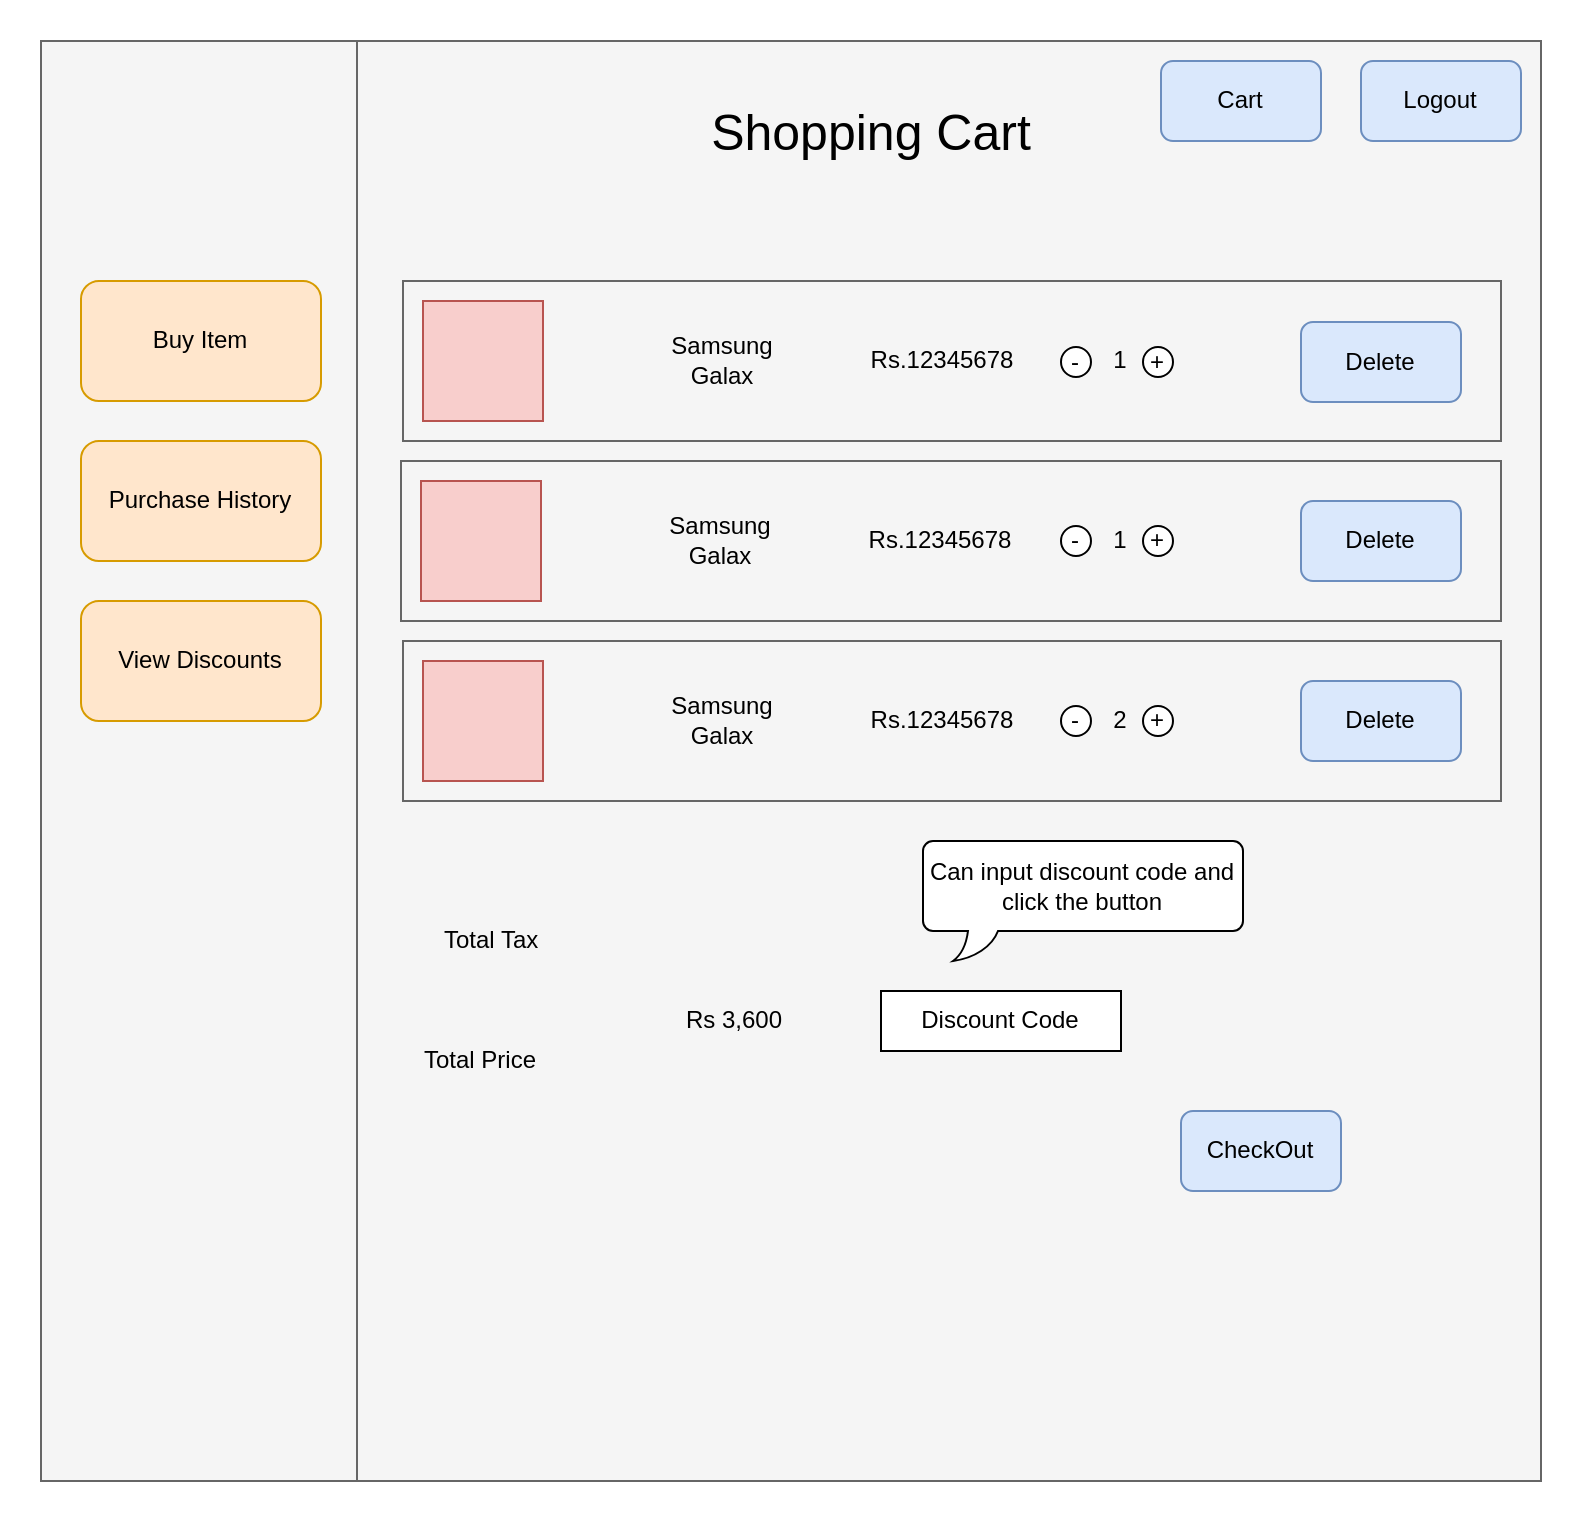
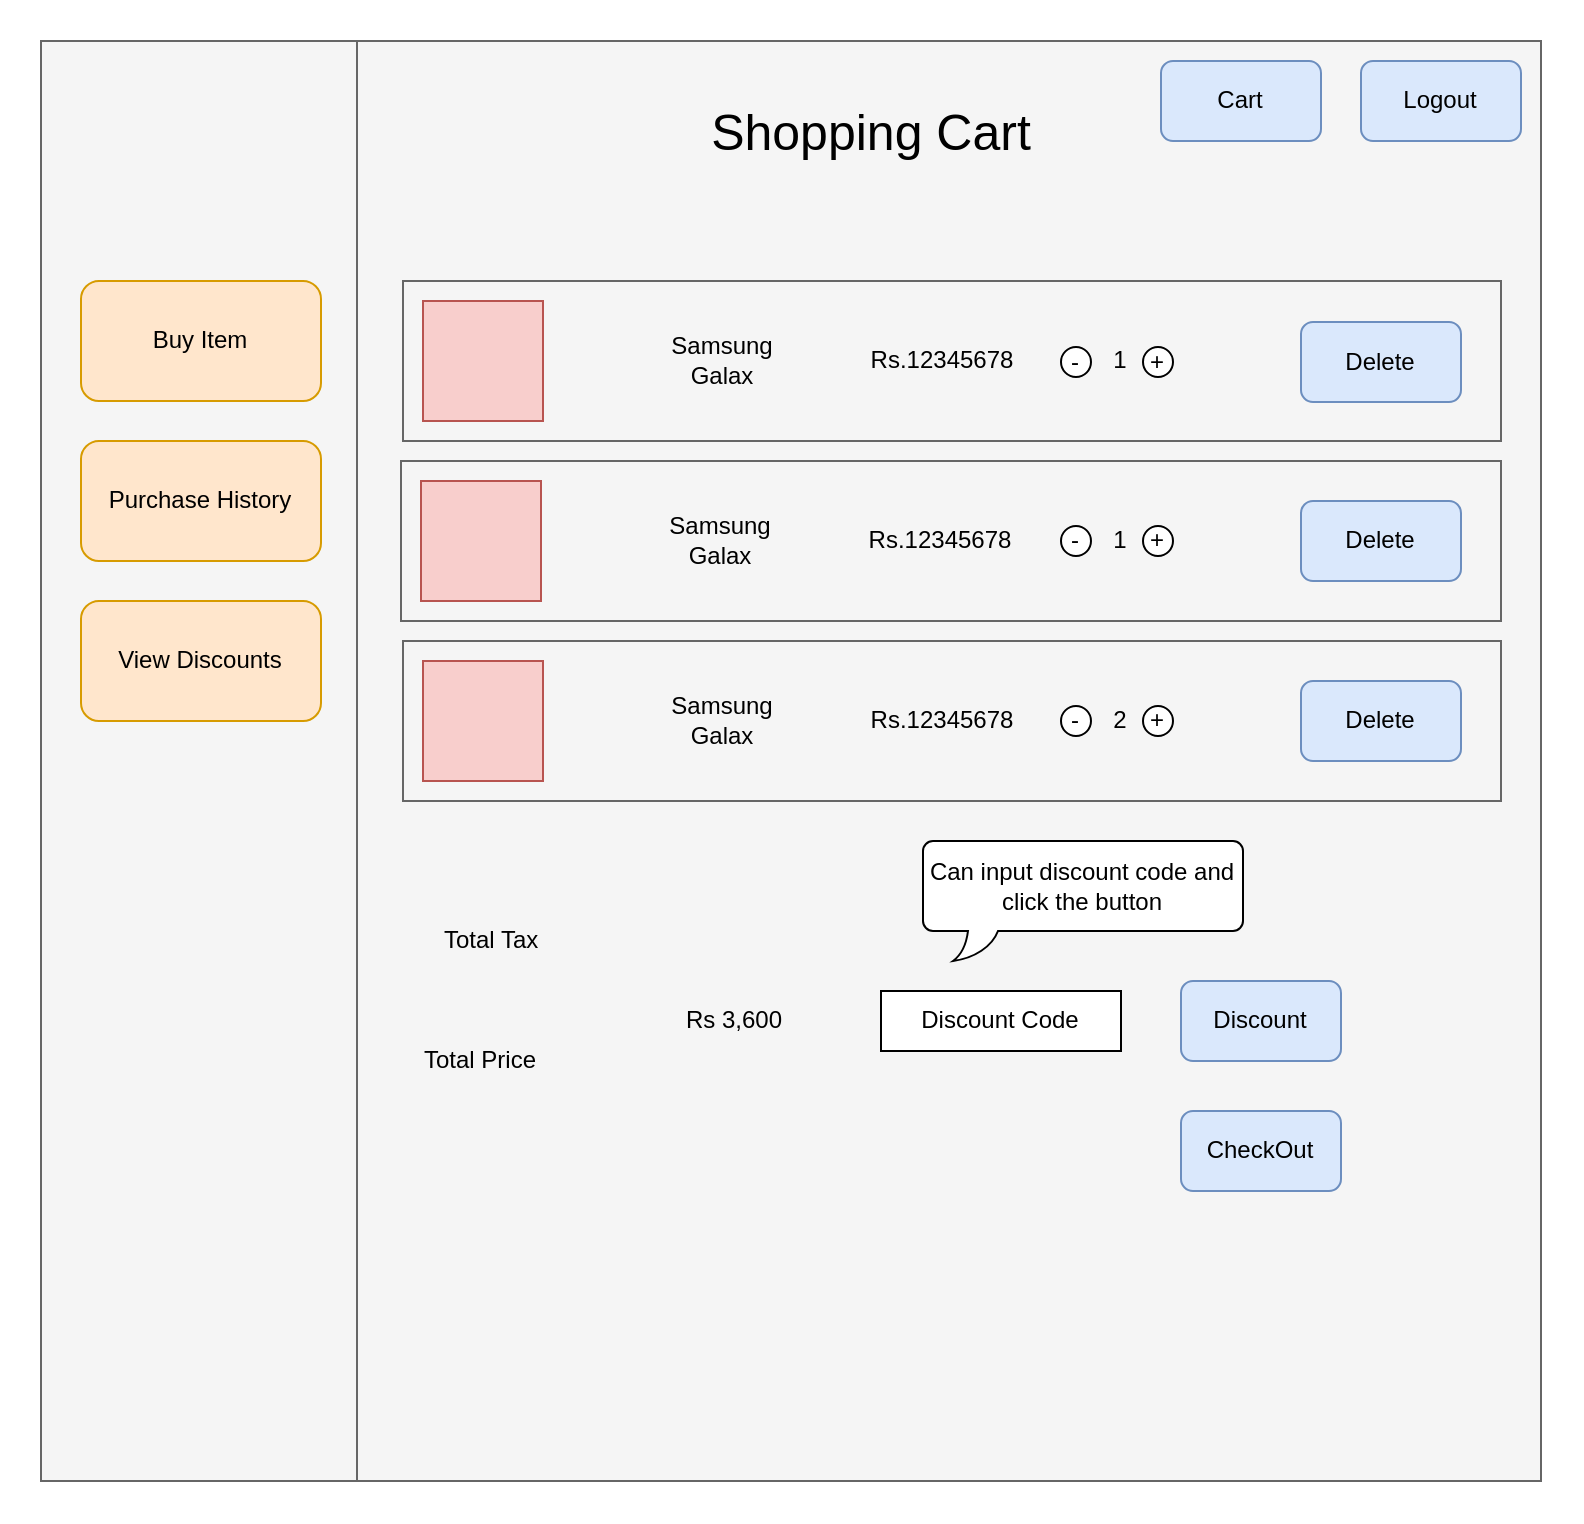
+ <mxCell id="38" value="Discount" style="rounded=1;whiteSpace=wrap;html=1;fillColor=#dae8fc;strokeColor=#6c8ebf;" vertex="1" parent="1"><mxGeometry x="590" y="490" width="80" height="40" as="geometry" /></mxCell>
